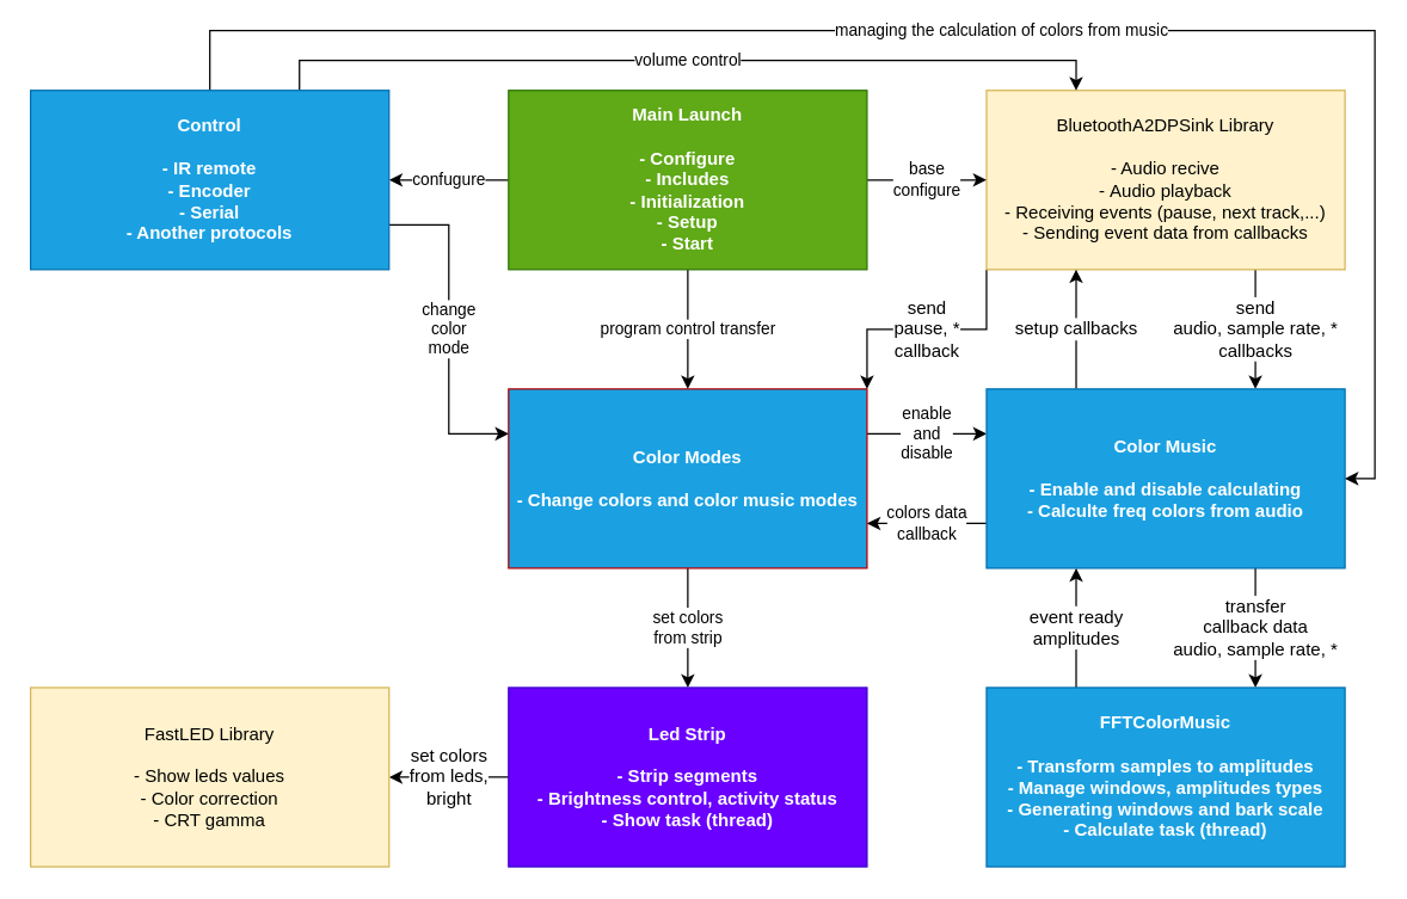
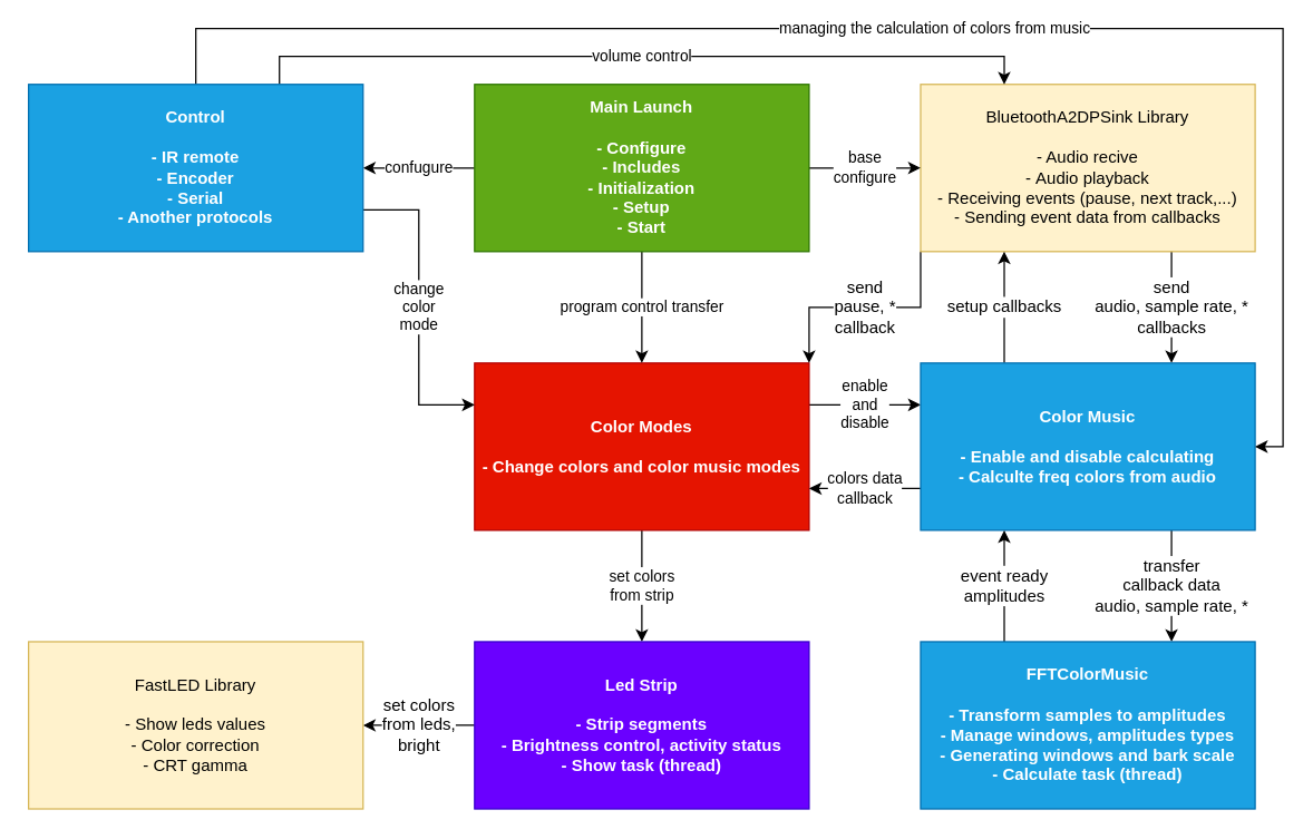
- <mxCell id="4" value="Color Modes&lt;br&gt;&lt;br&gt;- Change colors and color music modes" style="rounded=0;whiteSpace=wrap;html=1;fillColor=#1ba1e2;strokeColor=#B20000;fontStyle=1;fontColor=#ffffff;" vertex="1" parent="1"><mxGeometry x="340" y="260" width="240" height="120" as="geometry" /></mxCell>
+ <mxCell id="4" value="Color Modes&lt;br&gt;&lt;br&gt;- Change colors and color music modes" style="rounded=0;whiteSpace=wrap;html=1;fillColor=#e51400;strokeColor=#B20000;fontStyle=1;fontColor=#ffffff;" vertex="1" parent="1"><mxGeometry x="340" y="260" width="240" height="120" as="geometry" /></mxCell>
